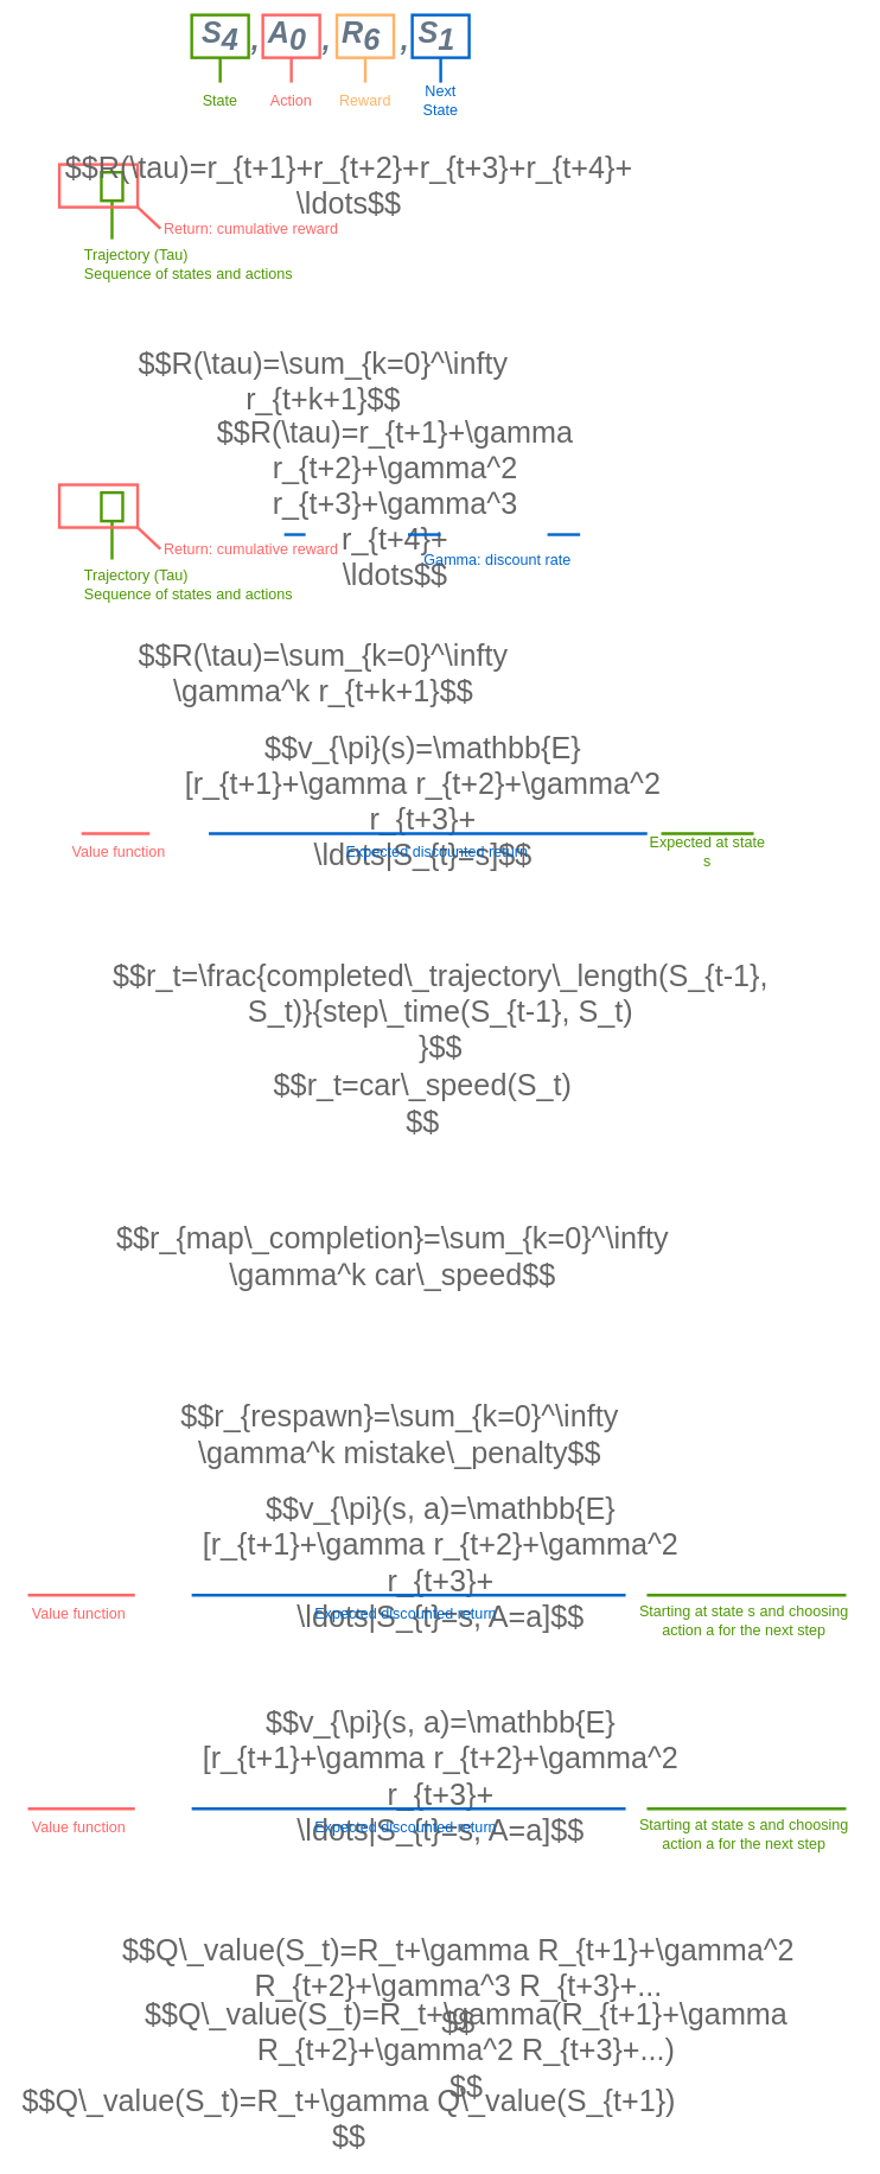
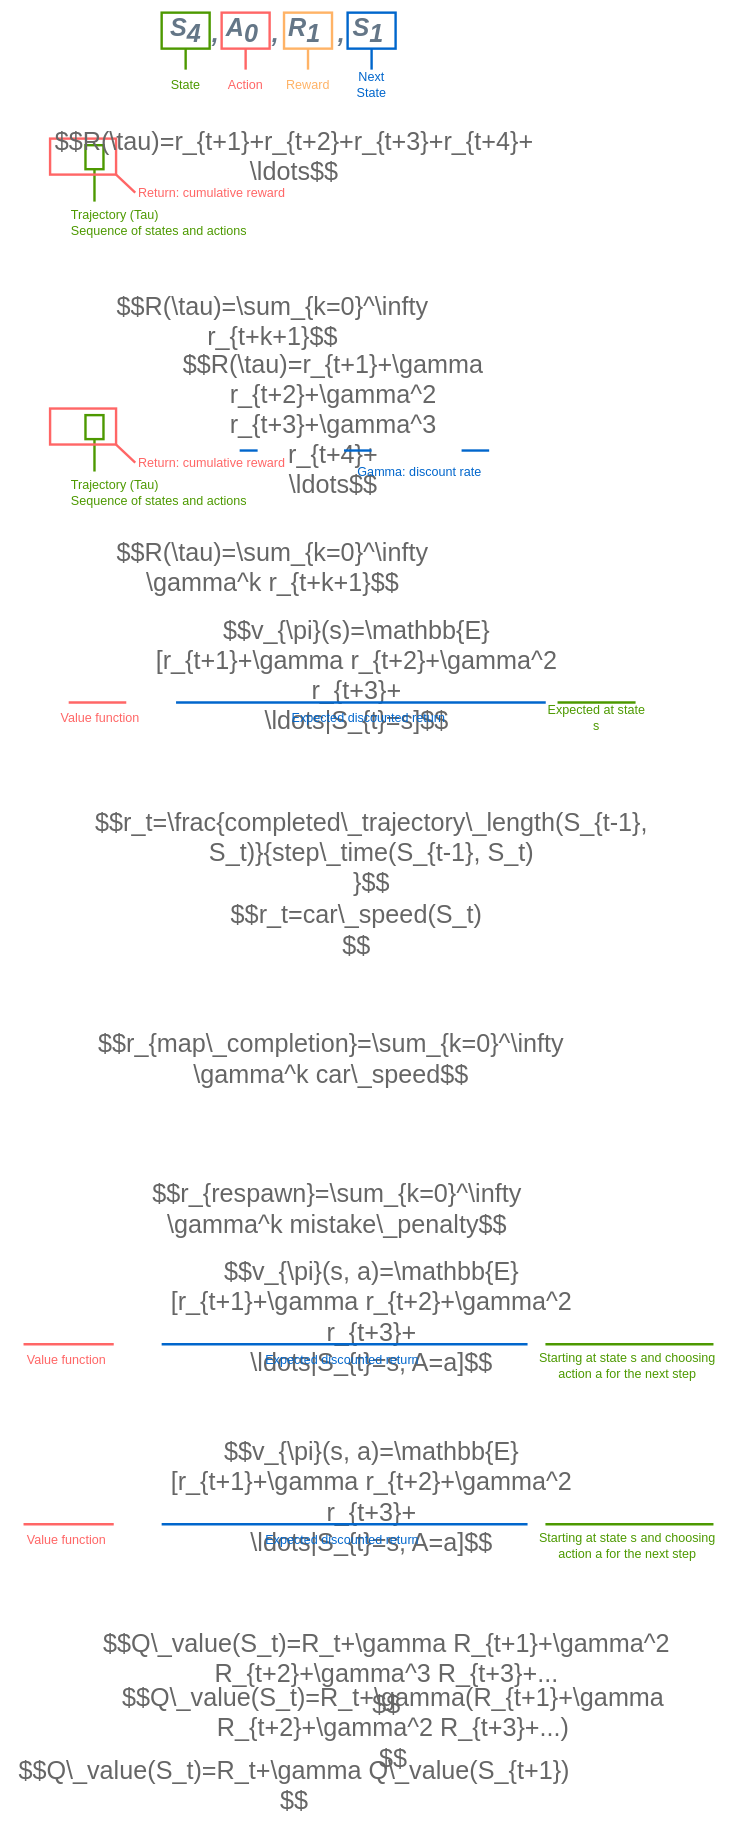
- <mxCell id="4" value="&lt;i style=&quot;font-size: 42px;&quot;&gt;R&lt;sub style=&quot;font-size: 42px;&quot;&gt;6&amp;nbsp;&lt;br&gt;&lt;/sub&gt;&lt;/i&gt;" style="text;html=1;align=center;verticalAlign=middle;whiteSpace=wrap;rounded=0;shadow=0;fontSize=42;fontColor=#647687;fontStyle=1" parent="1" vertex="1"><mxGeometry x="483" y="35" width="60" height="30" as="geometry" /></mxCell>
+ <mxCell id="4" value="&lt;i style=&quot;font-size: 42px;&quot;&gt;R&lt;sub style=&quot;font-size: 42px;&quot;&gt;1&amp;nbsp;&lt;br&gt;&lt;/sub&gt;&lt;/i&gt;" style="text;html=1;align=center;verticalAlign=middle;whiteSpace=wrap;rounded=0;shadow=0;fontSize=42;fontColor=#647687;fontStyle=1" parent="1" vertex="1"><mxGeometry x="483" y="35" width="60" height="30" as="geometry" /></mxCell>
